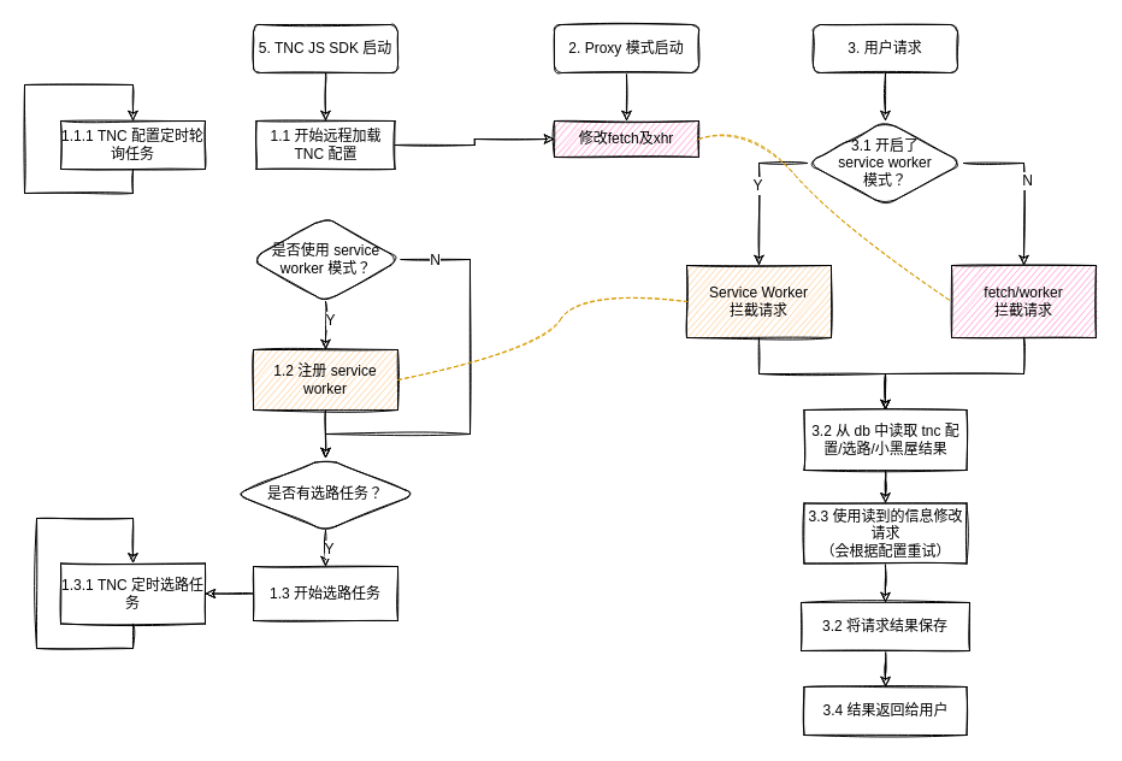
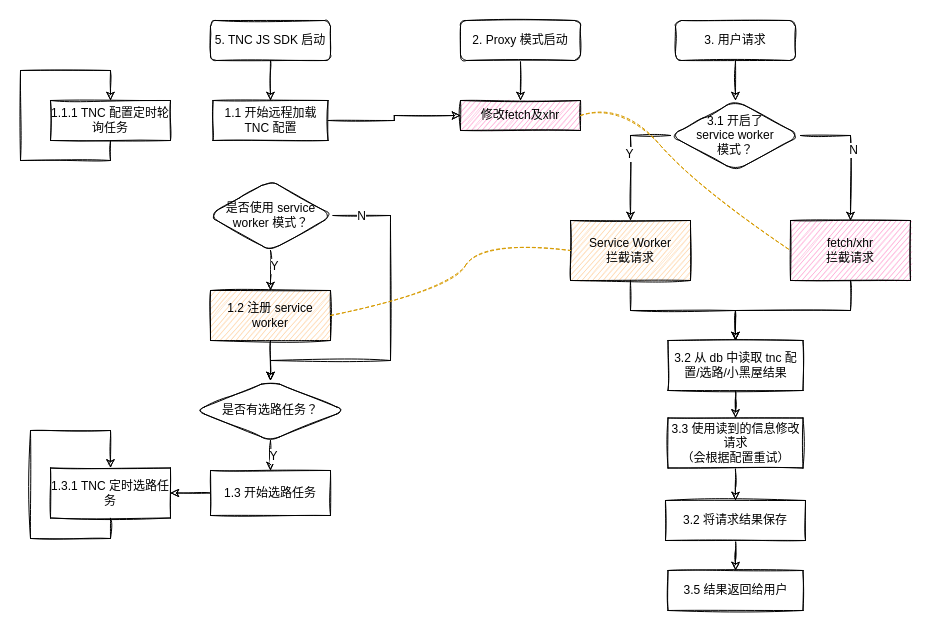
- <mxCell id="35" value="fetch/worker&lt;br&gt;拦截请求" style="rounded=0;whiteSpace=wrap;html=1;shadow=0;glass=0;sketch=1;fontFamily=Helvetica;fontSize=12;fontColor=default;strokeColor=default;fillColor=#FF99CC;gradientColor=none;fillStyle=hachure;" vertex="1" parent="1"><mxGeometry x="790" y="220" width="120" height="60" as="geometry" /></mxCell>
+ <mxCell id="35" value="fetch/xhr&lt;br&gt;拦截请求" style="rounded=0;whiteSpace=wrap;html=1;shadow=0;glass=0;sketch=1;fontFamily=Helvetica;fontSize=12;fontColor=default;strokeColor=default;fillColor=#FF99CC;gradientColor=none;fillStyle=hachure;" vertex="1" parent="1"><mxGeometry x="790" y="220" width="120" height="60" as="geometry" /></mxCell>
- <mxCell id="44" value="3.4 结果返回给用户" style="rounded=0;whiteSpace=wrap;html=1;shadow=0;glass=0;sketch=1;fillStyle=hachure;fontFamily=Helvetica;fontSize=12;" vertex="1" parent="1"><mxGeometry x="667.5" y="570" width="135" height="40" as="geometry" /></mxCell>
+ <mxCell id="44" value="3.5 结果返回给用户" style="rounded=0;whiteSpace=wrap;html=1;shadow=0;glass=0;sketch=1;fillStyle=hachure;fontFamily=Helvetica;fontSize=12;" vertex="1" parent="1"><mxGeometry x="667.5" y="570" width="135" height="40" as="geometry" /></mxCell>
